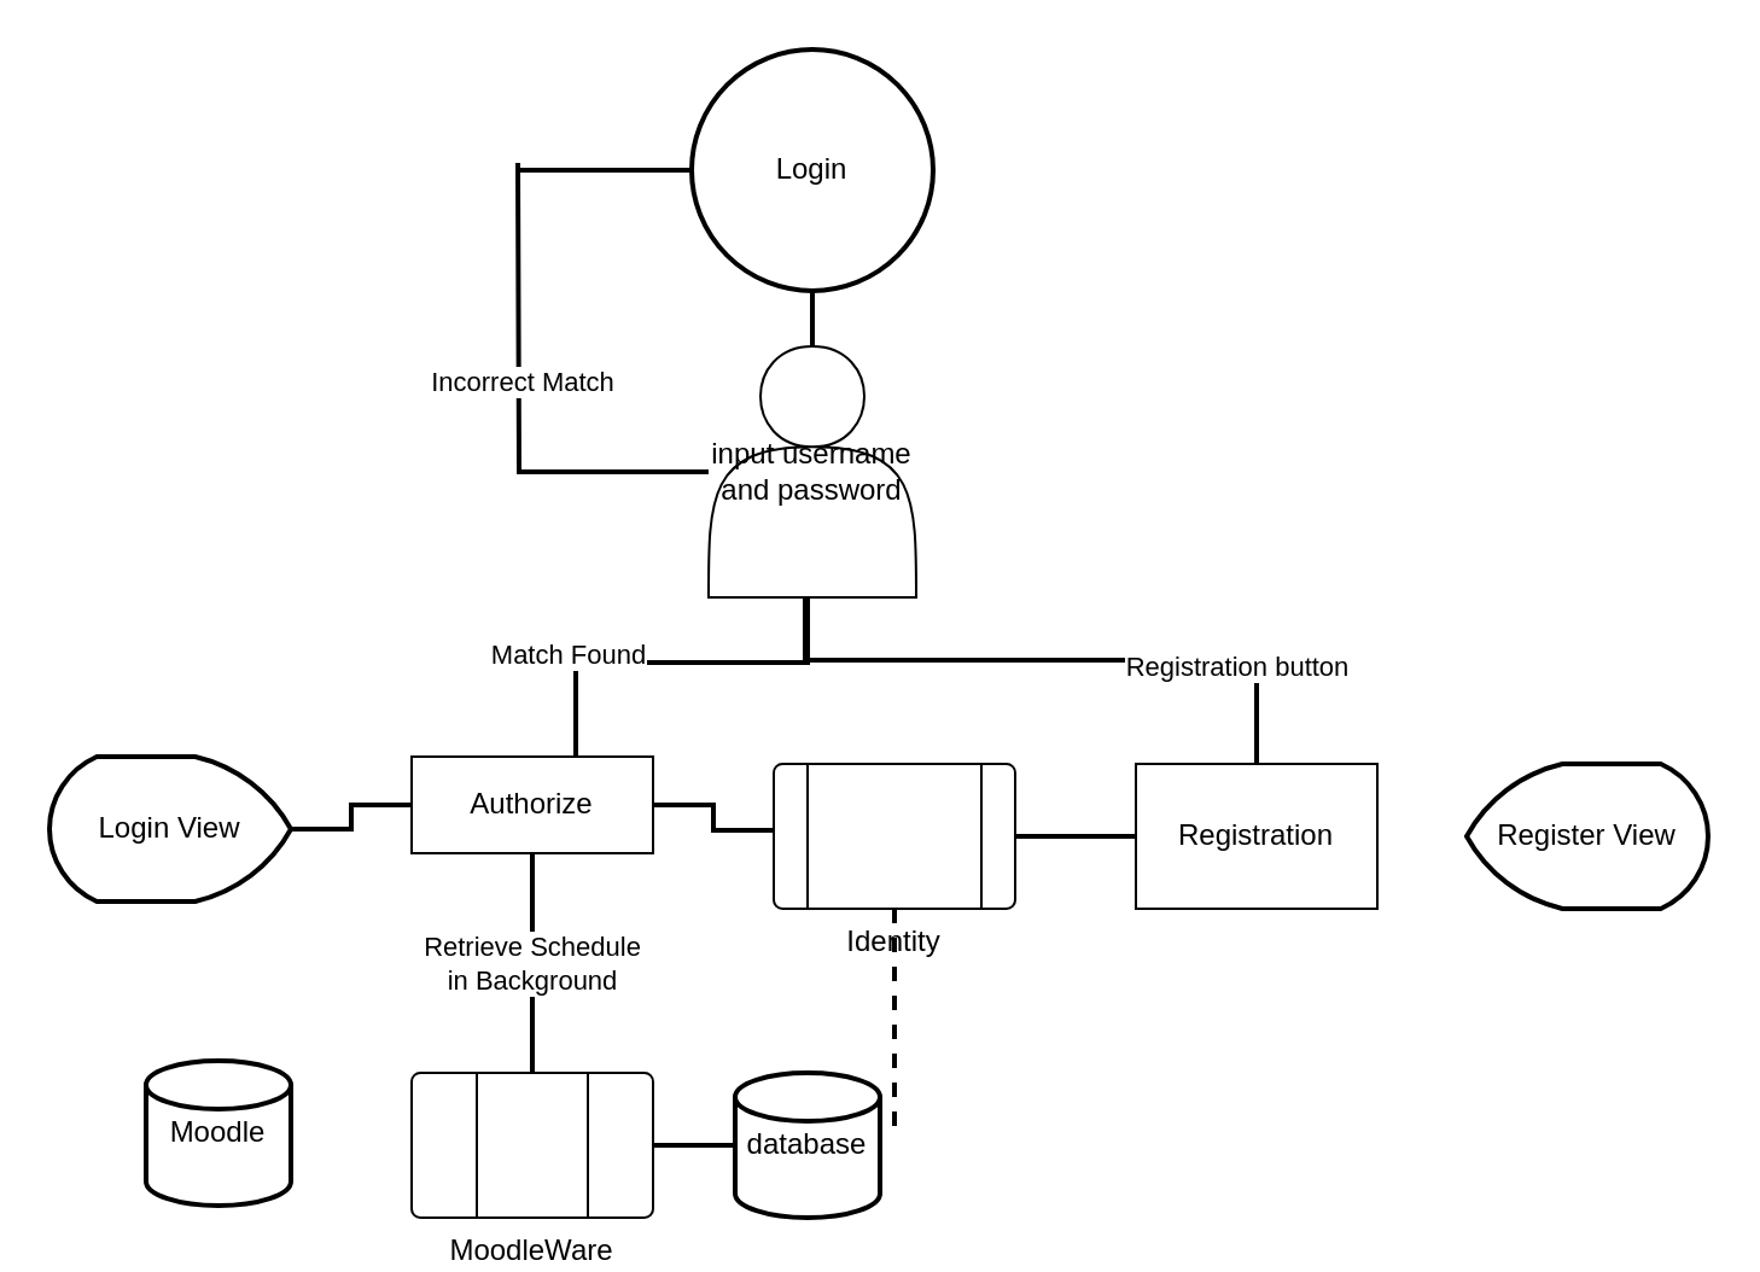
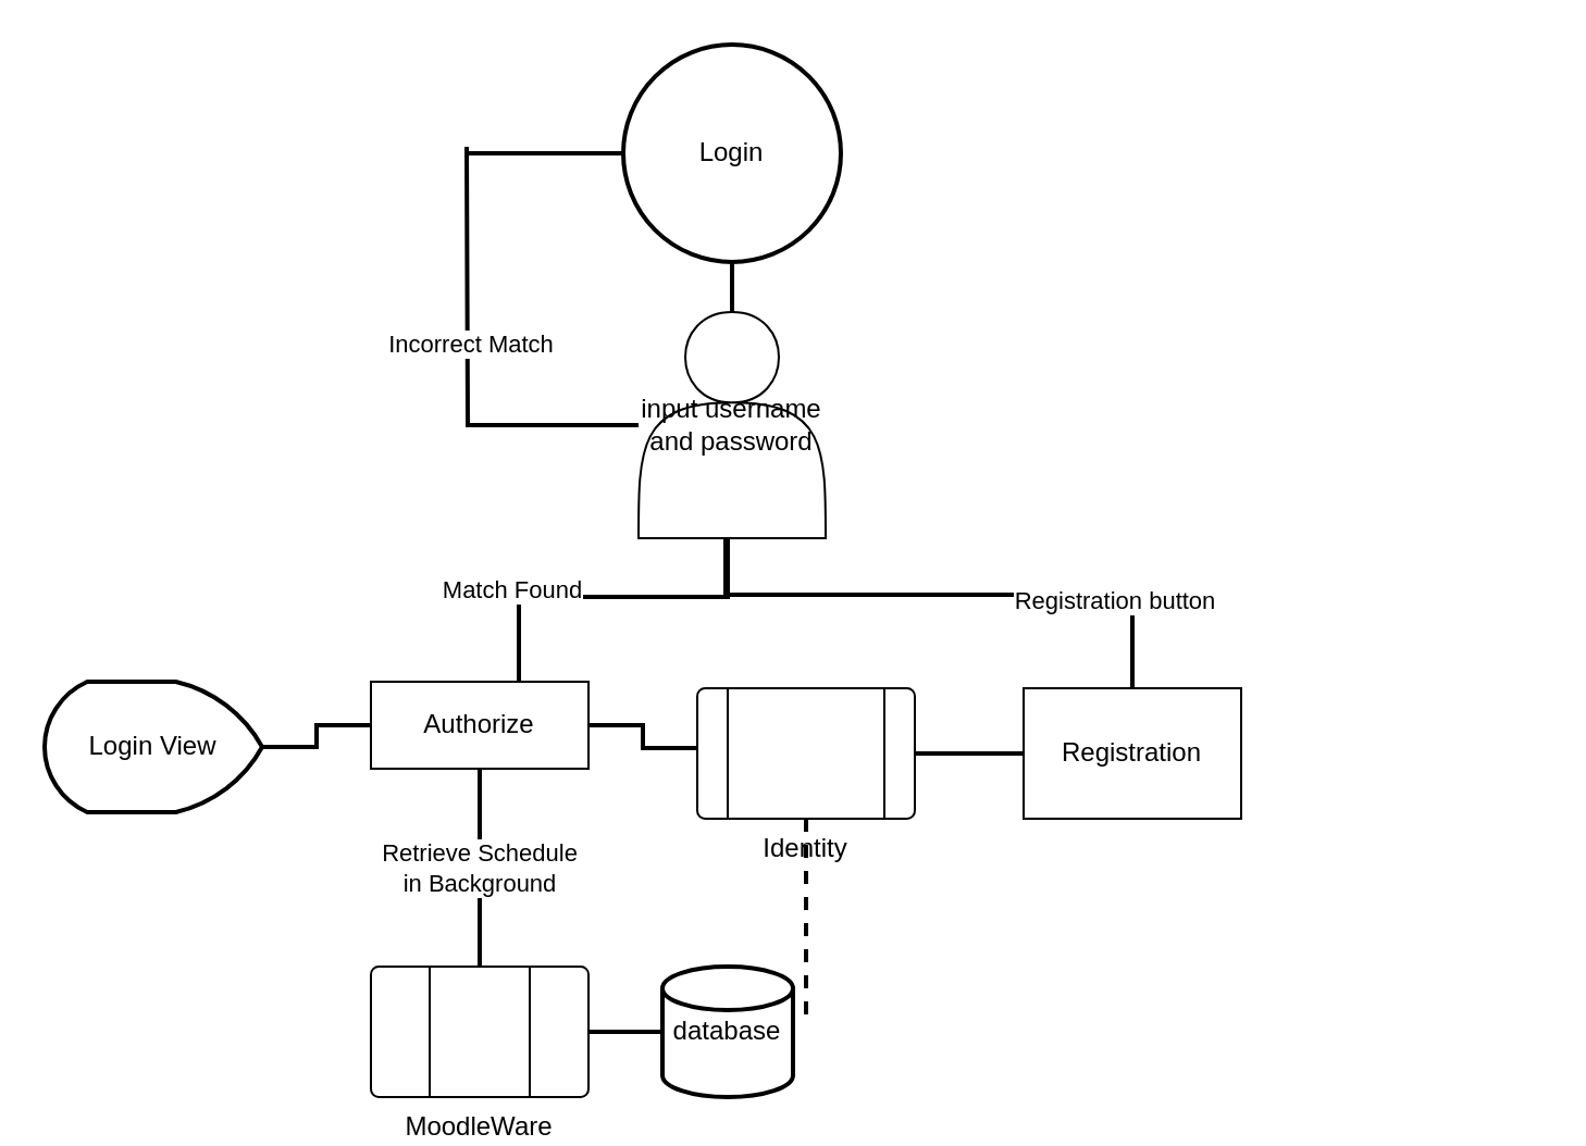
- <mxCell id="24" value="Register View" style="strokeWidth=2;html=1;shape=mxgraph.flowchart.display;whiteSpace=wrap;" vertex="1" parent="1"><mxGeometry x="607" y="316" width="100" height="60" as="geometry" /></mxCell>
- <mxCell id="20" value="Moodle" style="strokeWidth=2;html=1;shape=mxgraph.flowchart.database;whiteSpace=wrap;" vertex="1" parent="1"><mxGeometry x="60" y="439" width="60" height="60" as="geometry" /></mxCell>
